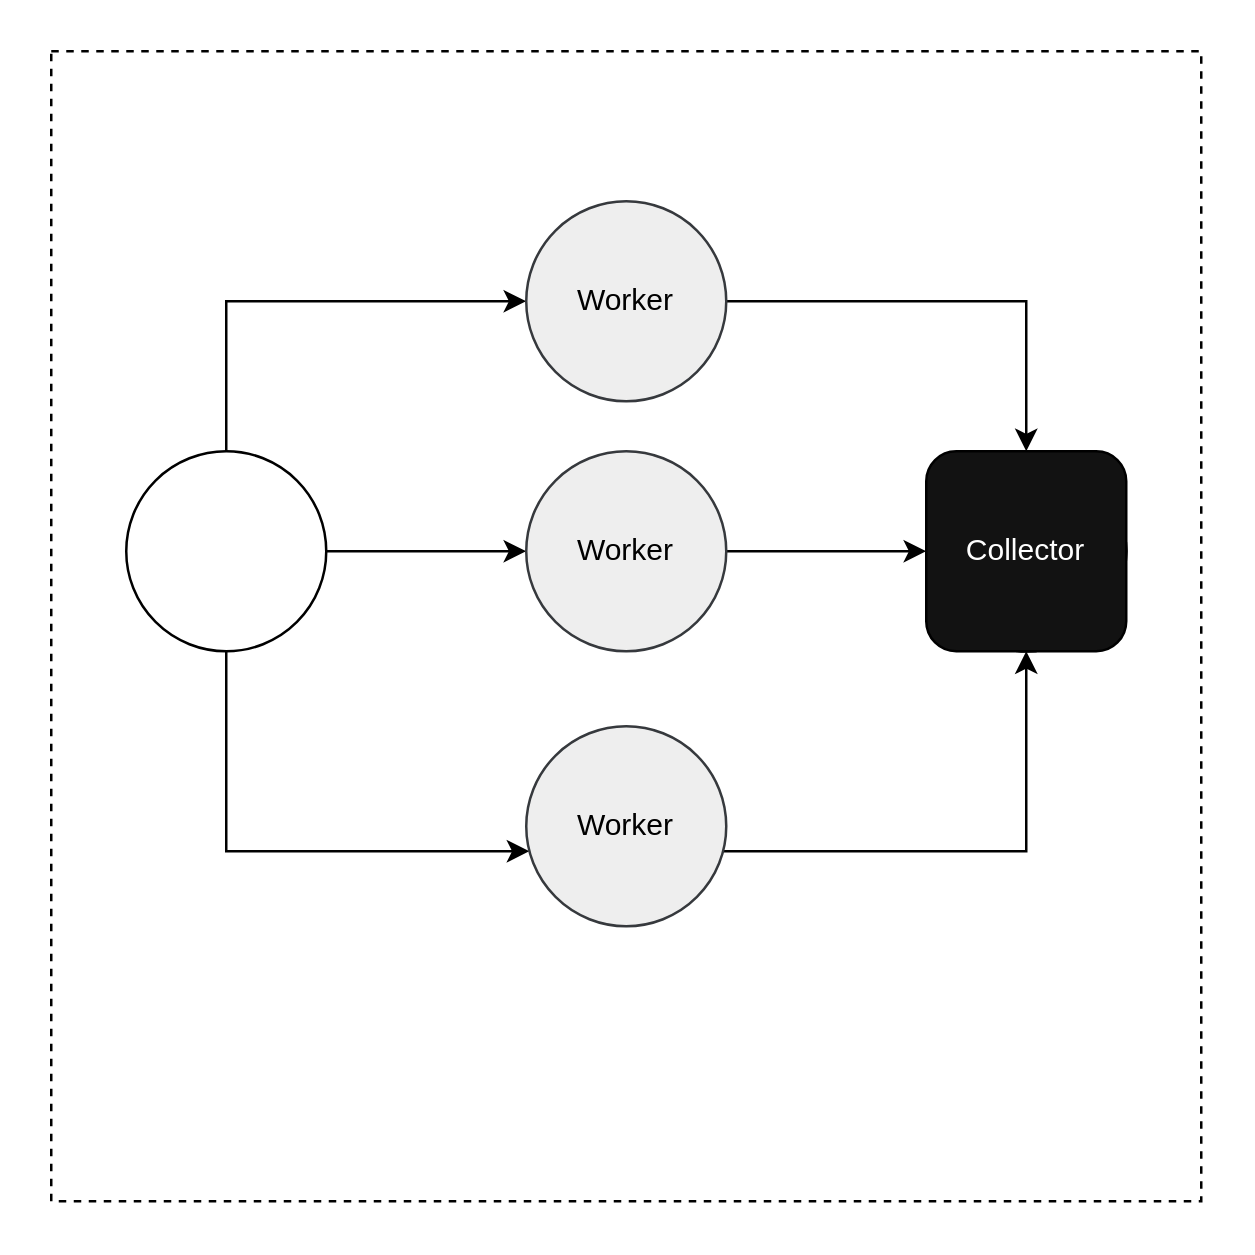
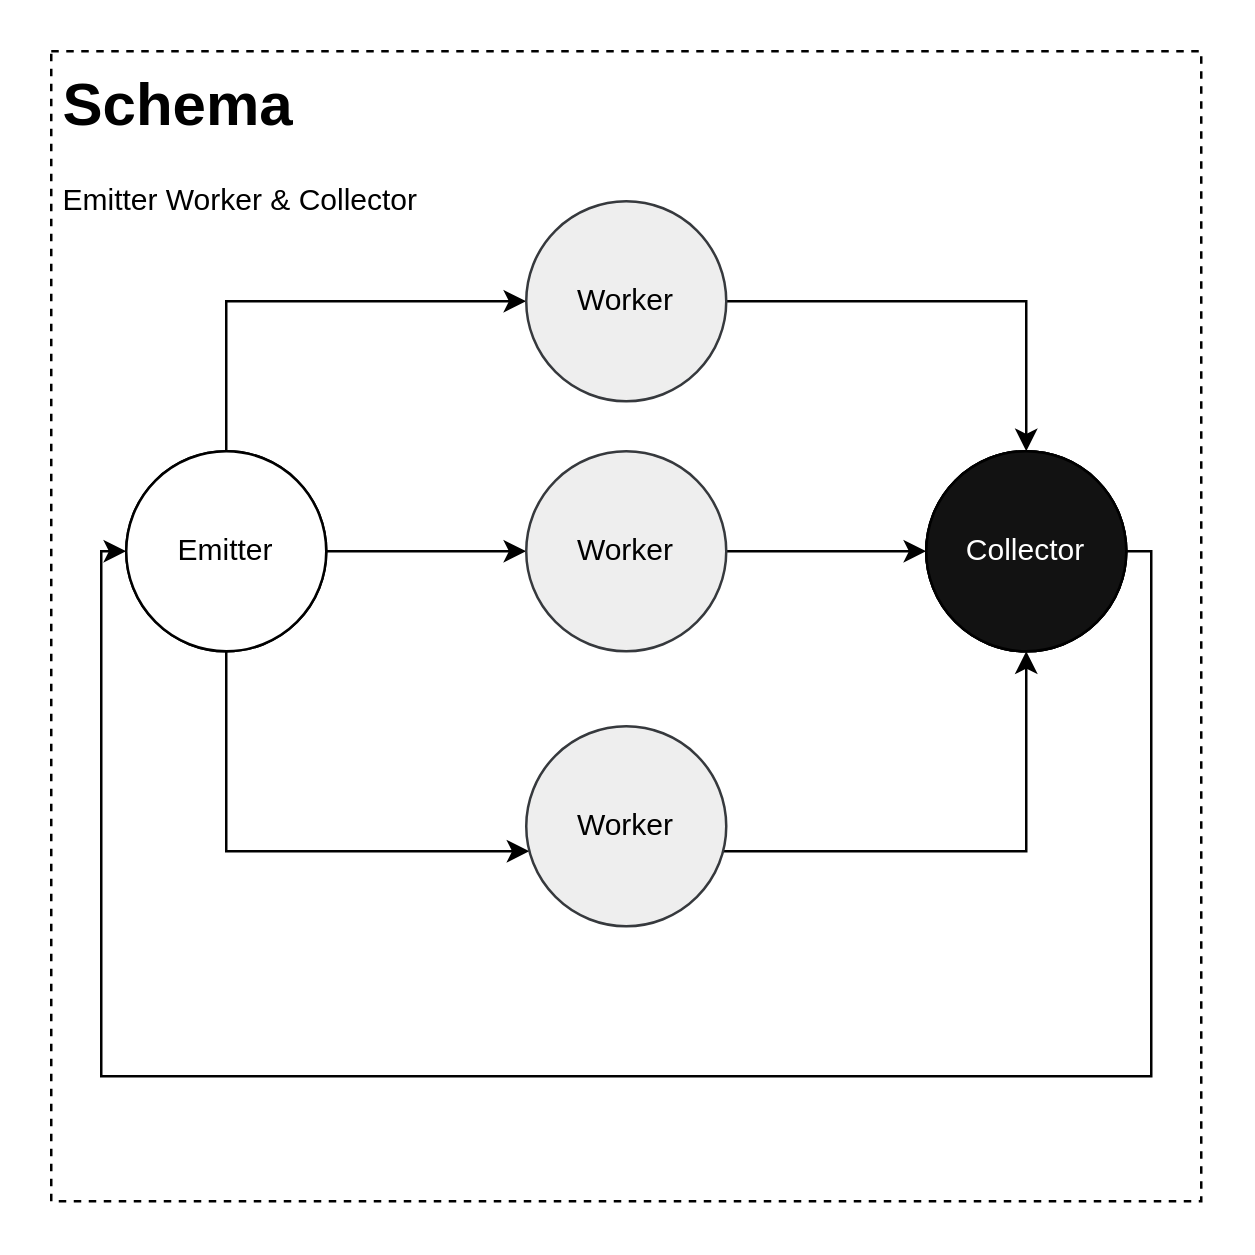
+ <mxCell id="18" value="&lt;h1&gt;Schema&lt;/h1&gt;&lt;div&gt;Emitter Worker &amp;amp; Collector&lt;/div&gt;" style="text;html=1;strokeColor=none;fillColor=none;spacing=5;spacingTop=-20;whiteSpace=wrap;overflow=hidden;rounded=0;" vertex="1" parent="1"><mxGeometry x="20" y="22" width="190" height="120" as="geometry" /></mxCell>
+ <mxCell id="17" value="Emitter" style="ellipse;whiteSpace=wrap;html=1;aspect=fixed;" vertex="1" parent="1"><mxGeometry x="50" y="180" width="80" height="80" as="geometry" /></mxCell>
- <mxCell id="16" value="&lt;font color=&quot;#ffffff&quot;&gt;Collector&lt;/font&gt;" style="whiteSpace=wrap;html=1;aspect=fixed;fillColor=#121212;rounded=1;" vertex="1" parent="1"><mxGeometry x="370" y="180" width="80" height="80" as="geometry" /></mxCell>
+ <mxCell id="16" value="&lt;font color=&quot;#ffffff&quot;&gt;Collector&lt;/font&gt;" style="ellipse;whiteSpace=wrap;html=1;aspect=fixed;fillColor=#121212;" vertex="1" parent="1"><mxGeometry x="370" y="180" width="80" height="80" as="geometry" /></mxCell>
+ <mxCell id="15" value="" style="edgeStyle=orthogonalEdgeStyle;rounded=0;orthogonalLoop=1;jettySize=auto;html=1;" edge="1" parent="1" source="16" target="17"><mxGeometry relative="1" as="geometry"><Array as="points"><mxPoint x="460" y="220" /><mxPoint x="460" y="430" /><mxPoint x="40" y="430" /><mxPoint x="40" y="220" /></Array></mxGeometry></mxCell>
